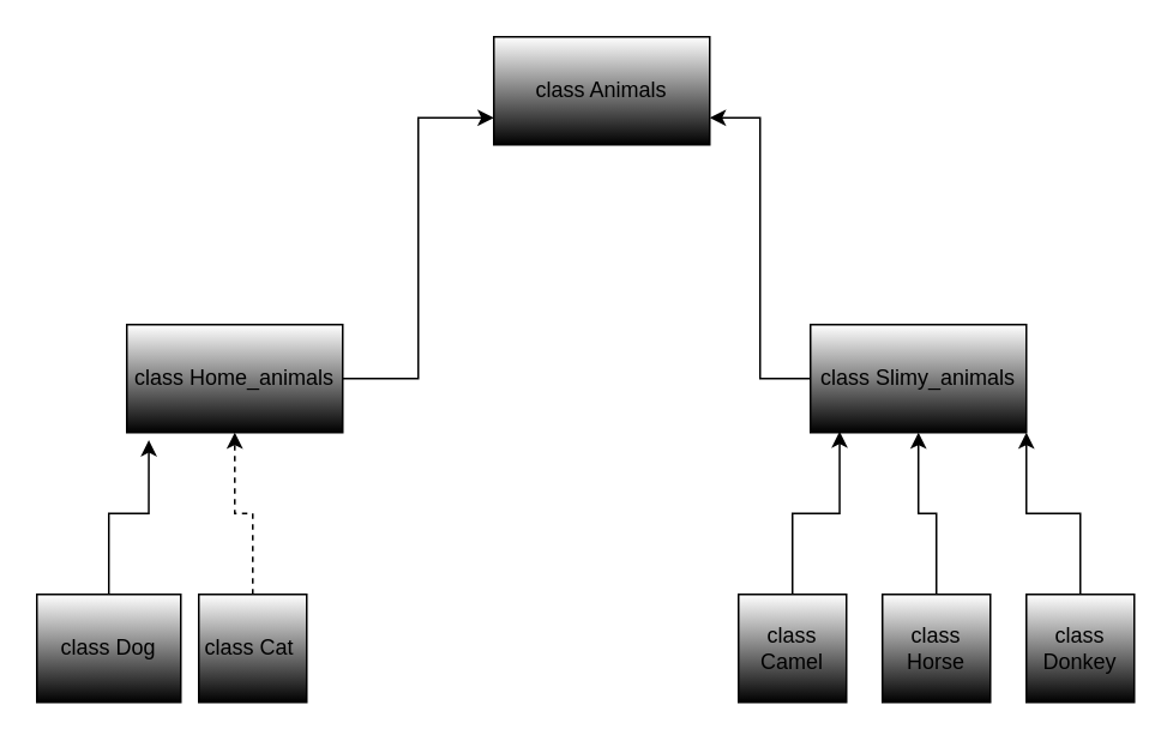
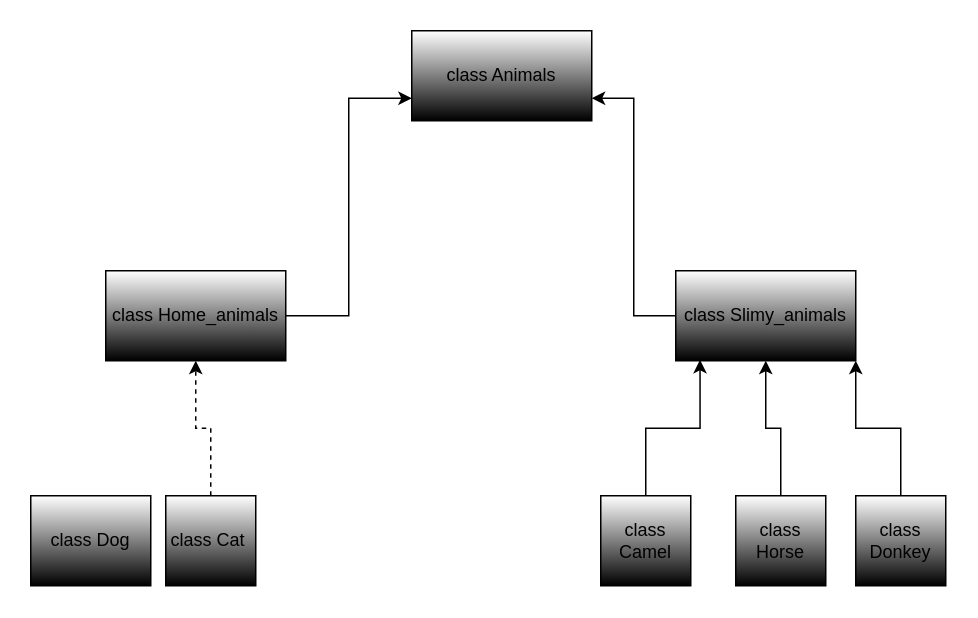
- <mxCell id="16" style="edgeStyle=orthogonalEdgeStyle;rounded=0;orthogonalLoop=1;jettySize=auto;html=1;entryX=0.102;entryY=1.07;entryDx=0;entryDy=0;entryPerimeter=0;" edge="1" parent="1" source="3" target="12"><mxGeometry relative="1" as="geometry" /></mxCell>
- <mxCell id="6" value="class Camel" style="rounded=0;whiteSpace=wrap;html=1;gradientColor=default;" vertex="1" parent="1"><mxGeometry x="410" y="330" width="60" height="60" as="geometry" /></mxCell>
+ <mxCell id="6" value="class Camel" style="rounded=0;whiteSpace=wrap;html=1;gradientColor=default;" vertex="1" parent="1"><mxGeometry x="400" y="330" width="60" height="60" as="geometry" /></mxCell>
